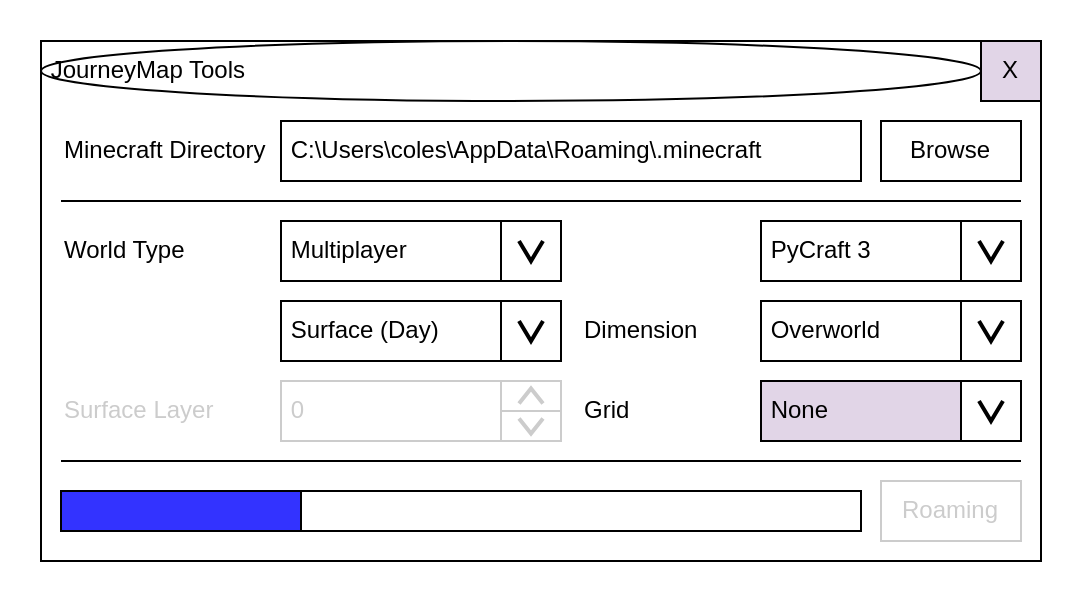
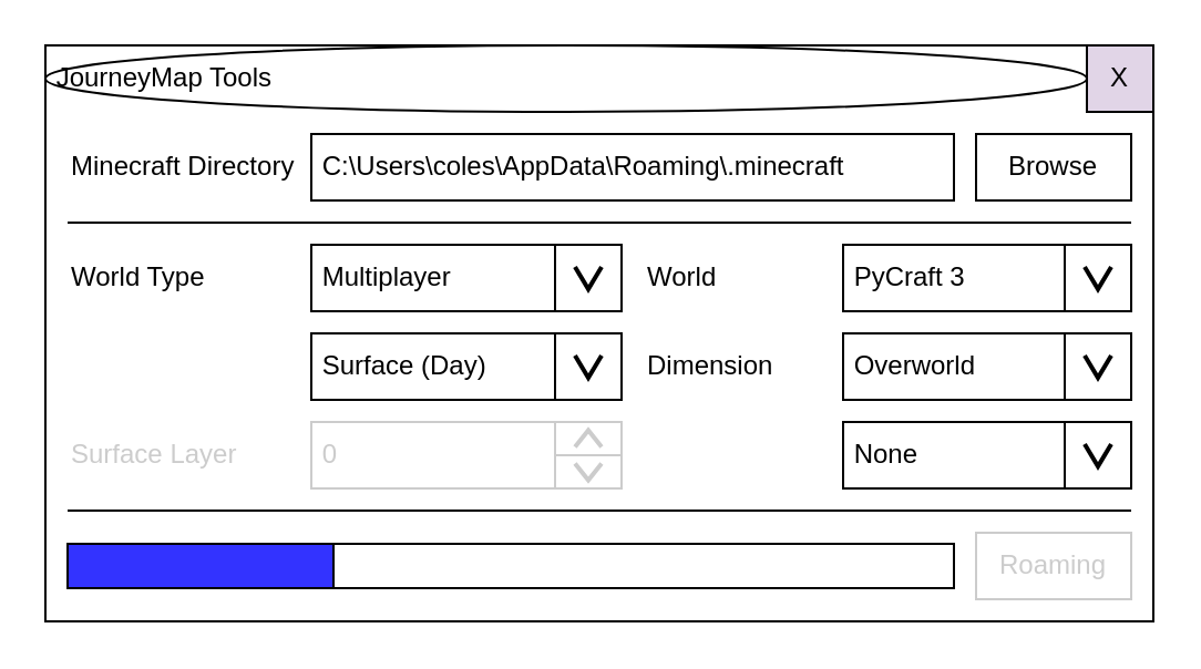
+ <mxCell id="31" value="World" style="text;html=1;strokeColor=none;fillColor=none;align=left;verticalAlign=middle;whiteSpace=wrap;rounded=0;" parent="1" vertex="1"><mxGeometry x="290" y="110" width="80" height="30" as="geometry" /></mxCell>
- <mxCell id="44" value="Grid" style="text;html=1;strokeColor=none;fillColor=none;align=left;verticalAlign=middle;whiteSpace=wrap;rounded=0;" vertex="1" parent="1"><mxGeometry x="290" y="190" width="90" height="30" as="geometry" /></mxCell>
- <mxCell id="45" value="&amp;nbsp;None" style="rounded=0;whiteSpace=wrap;html=1;align=left;fillColor=#e1d5e7;" vertex="1" parent="1"><mxGeometry x="380" y="190" width="130" height="30" as="geometry" /></mxCell>
+ <mxCell id="45" value="&amp;nbsp;None" style="rounded=0;whiteSpace=wrap;html=1;align=left;" vertex="1" parent="1"><mxGeometry x="380" y="190" width="130" height="30" as="geometry" /></mxCell>
